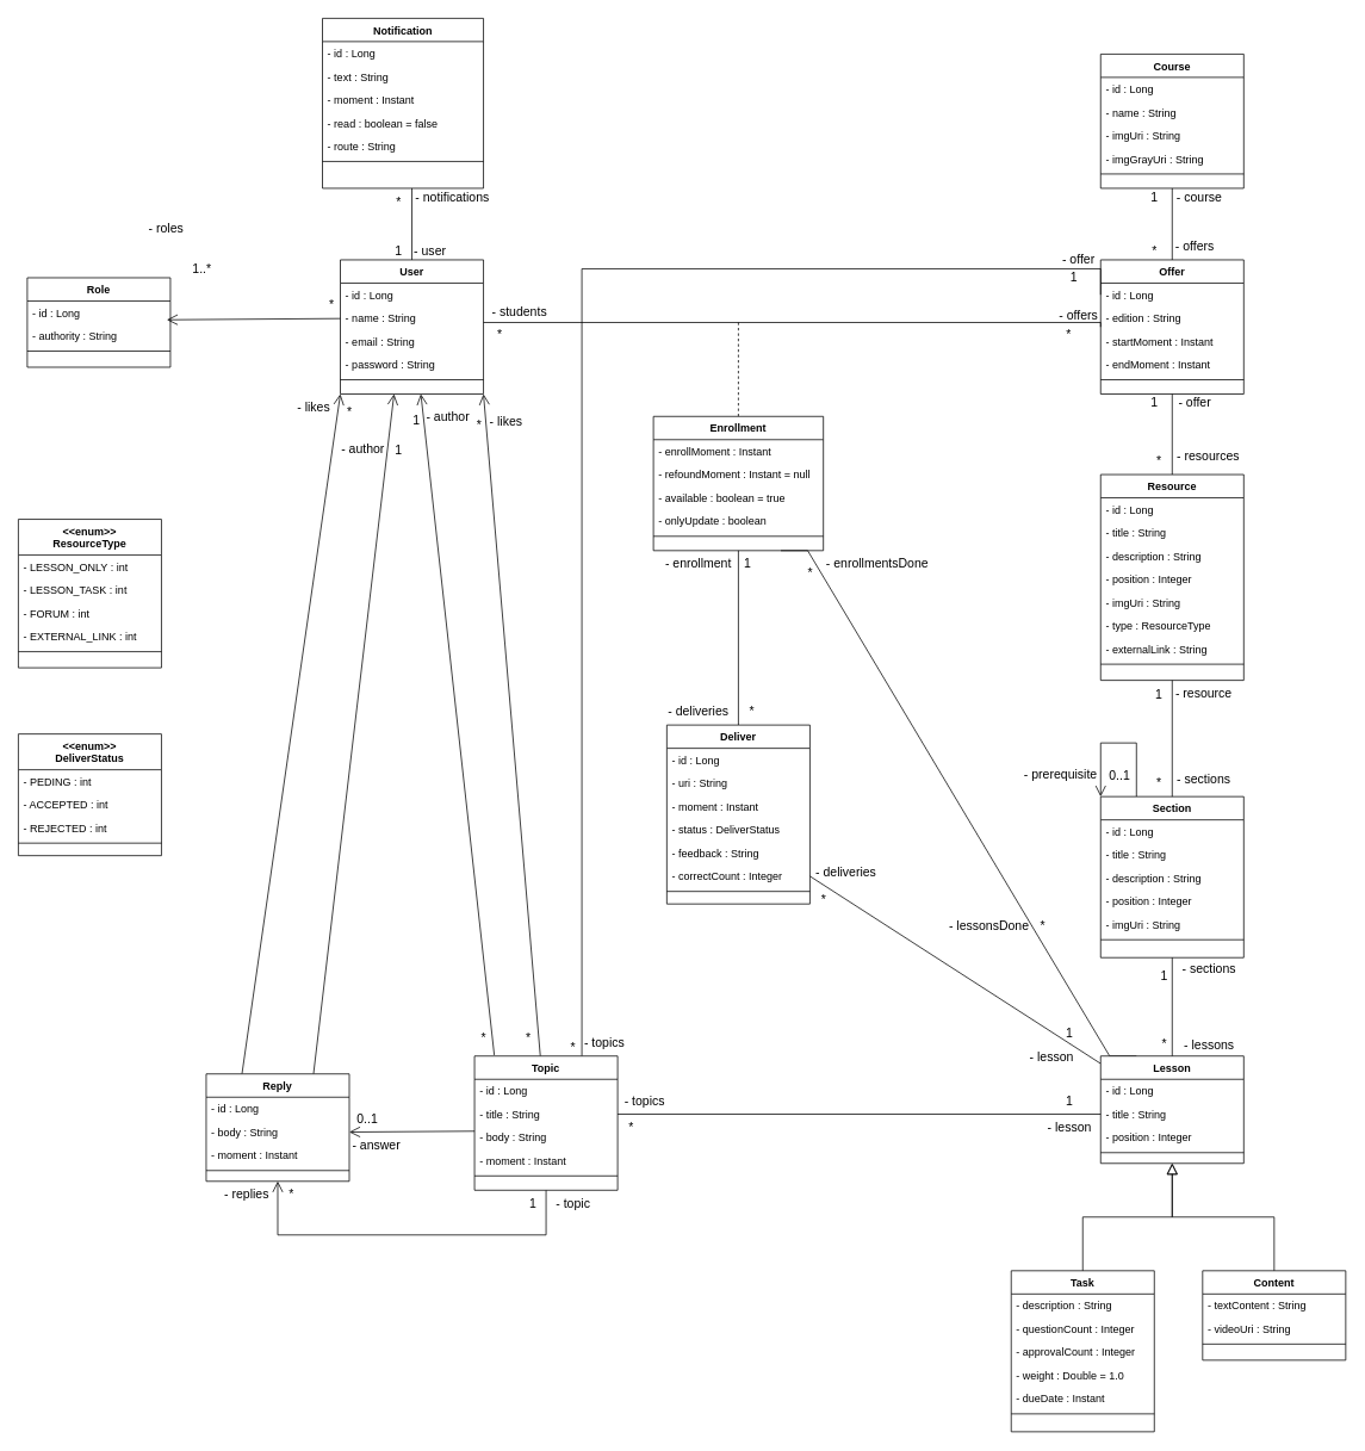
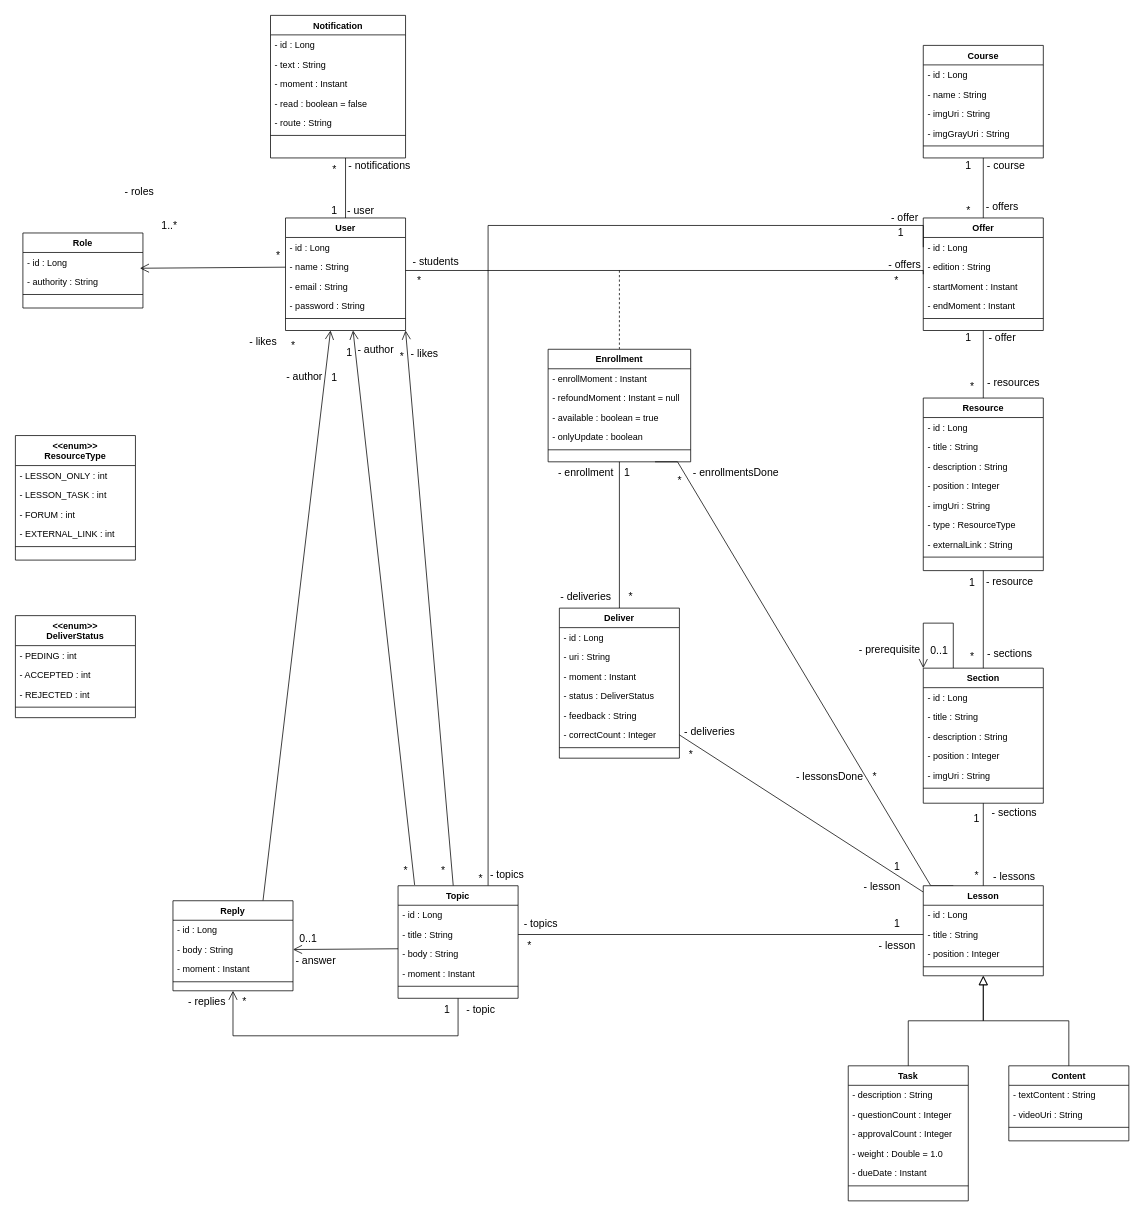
- <mxCell id="129" style="edgeStyle=none;rounded=0;jumpSize=6;orthogonalLoop=1;jettySize=auto;html=1;entryX=0;entryY=1;entryDx=0;entryDy=0;strokeWidth=1;fontFamily=Helvetica;fontSize=14;startArrow=none;startFill=0;endArrow=open;endFill=0;startSize=6;endSize=10;exitX=0.25;exitY=0;exitDx=0;exitDy=0;" edge="1" parent="1" source="130" target="143"><mxGeometry relative="1" as="geometry" /></mxCell>
